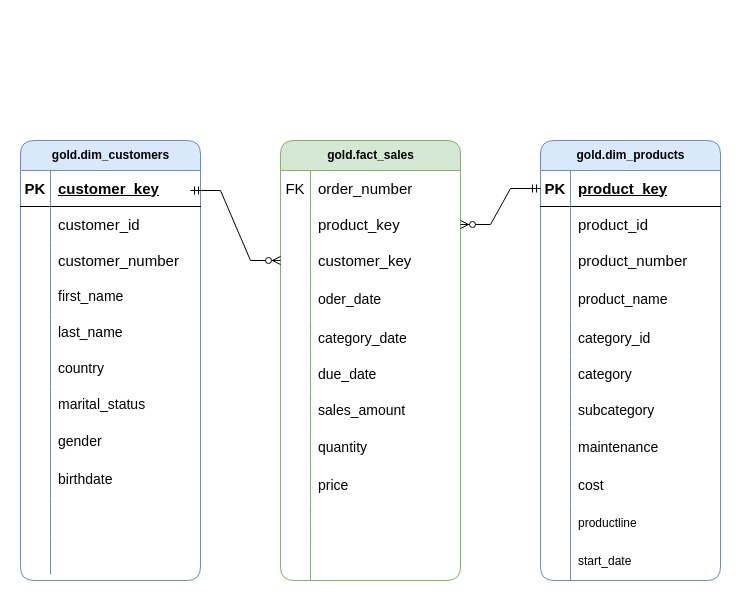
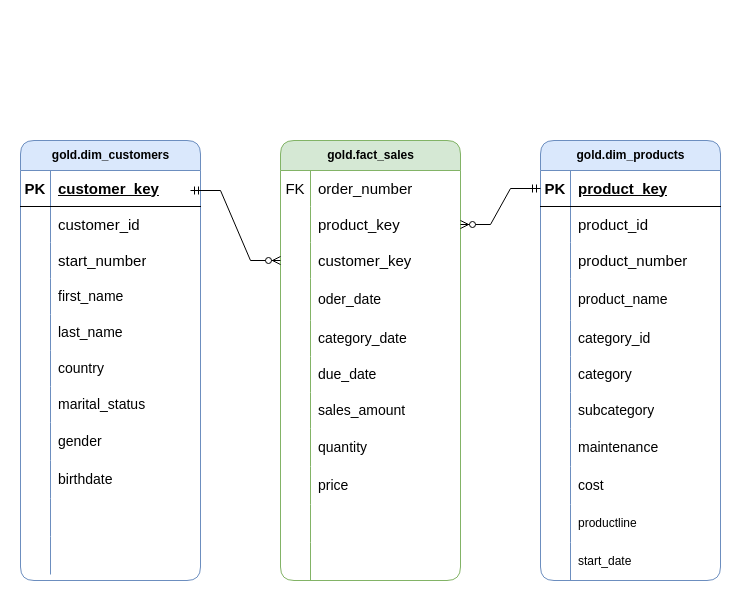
- <mxCell id="11" value="customer_number" style="shape=partialRectangle;connectable=0;fillColor=none;top=0;left=0;bottom=0;right=0;align=left;spacingLeft=6;overflow=hidden;whiteSpace=wrap;html=1;fontSize=15;" vertex="1" parent="9"><mxGeometry x="30" width="150" height="36" as="geometry"><mxRectangle width="150" height="36" as="alternateBounds" /></mxGeometry></mxCell>
+ <mxCell id="11" value="start_number" style="shape=partialRectangle;connectable=0;fillColor=none;top=0;left=0;bottom=0;right=0;align=left;spacingLeft=6;overflow=hidden;whiteSpace=wrap;html=1;fontSize=15;" vertex="1" parent="9"><mxGeometry x="30" width="150" height="36" as="geometry"><mxRectangle width="150" height="36" as="alternateBounds" /></mxGeometry></mxCell>
